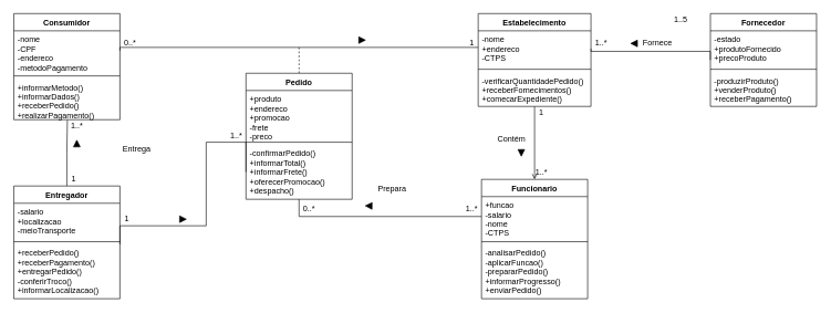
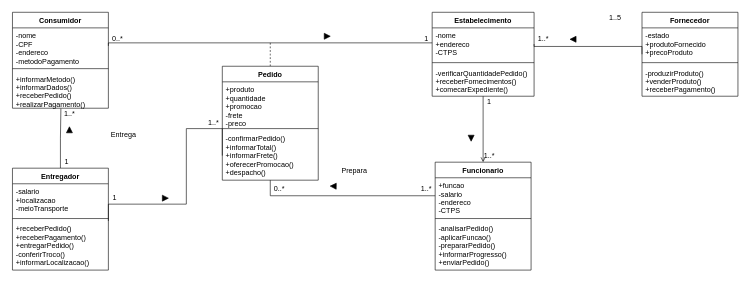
- <mxCell id="25" value="Fornece" style="text;html=1;align=center;verticalAlign=middle;resizable=0;points=[];autosize=1;strokeColor=none;fillColor=none;" parent="1" vertex="1"><mxGeometry x="960" y="55" width="60" height="20" as="geometry" /></mxCell>
- <mxCell id="29" value="+produto&#10;+endereco&#10;+promocao&#10;-frete&#10;-preco" style="text;strokeColor=none;fillColor=none;align=left;verticalAlign=top;spacingLeft=4;spacingRight=4;overflow=hidden;rotatable=0;points=[[0,0.5],[1,0.5]];portConstraint=eastwest;" parent="28" vertex="1"><mxGeometry y="26" width="160" height="74" as="geometry" /></mxCell>
+ <mxCell id="29" value="+produto&#10;+quantidade&#10;+promocao&#10;-frete&#10;-preco" style="text;strokeColor=none;fillColor=none;align=left;verticalAlign=top;spacingLeft=4;spacingRight=4;overflow=hidden;rotatable=0;points=[[0,0.5],[1,0.5]];portConstraint=eastwest;" parent="28" vertex="1"><mxGeometry y="26" width="160" height="74" as="geometry" /></mxCell>
- <mxCell id="40" value="Contém" style="text;html=1;align=center;verticalAlign=middle;resizable=0;points=[];autosize=1;strokeColor=none;fillColor=none;" parent="1" vertex="1"><mxGeometry x="740" y="200" width="60" height="20" as="geometry" /></mxCell>
- <mxCell id="12" value="+funcao&#10;-salario&#10;-nome&#10;-CTPS" style="text;strokeColor=none;fillColor=none;align=left;verticalAlign=top;spacingLeft=4;spacingRight=4;overflow=hidden;rotatable=0;points=[[0,0.5],[1,0.5]];portConstraint=eastwest;" parent="11" vertex="1"><mxGeometry y="26" width="160" height="64" as="geometry" /></mxCell>
+ <mxCell id="12" value="+funcao&#10;-salario&#10;-endereco&#10;-CTPS" style="text;strokeColor=none;fillColor=none;align=left;verticalAlign=top;spacingLeft=4;spacingRight=4;overflow=hidden;rotatable=0;points=[[0,0.5],[1,0.5]];portConstraint=eastwest;" parent="11" vertex="1"><mxGeometry y="26" width="160" height="64" as="geometry" /></mxCell>
